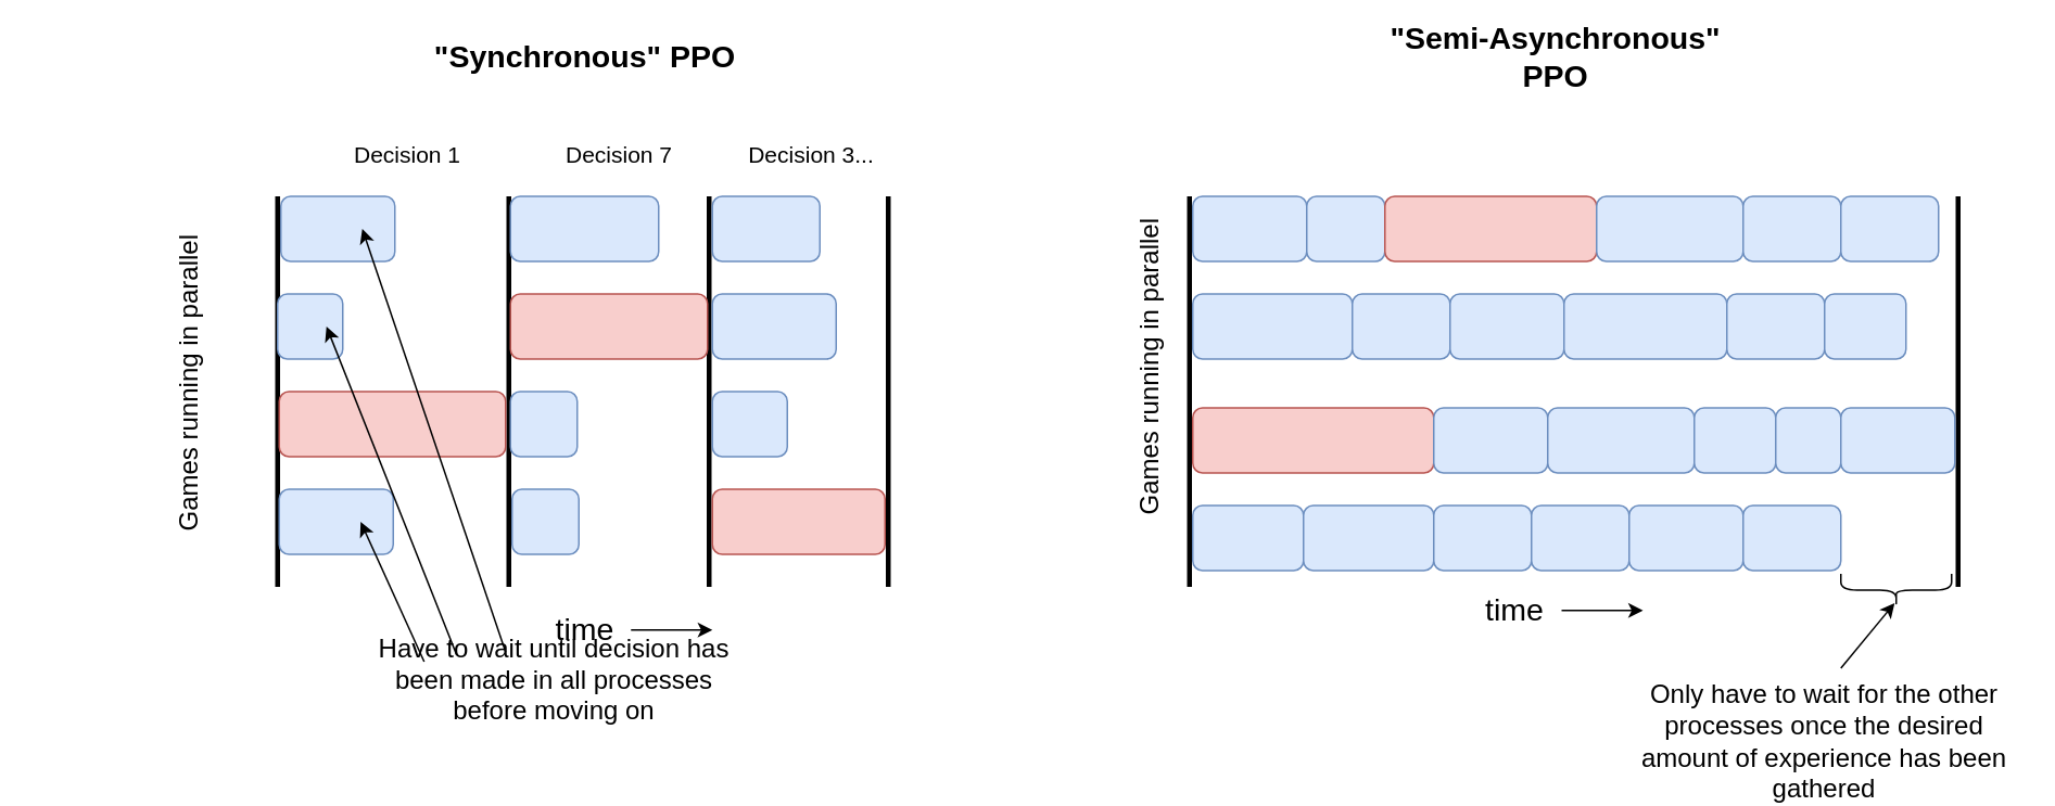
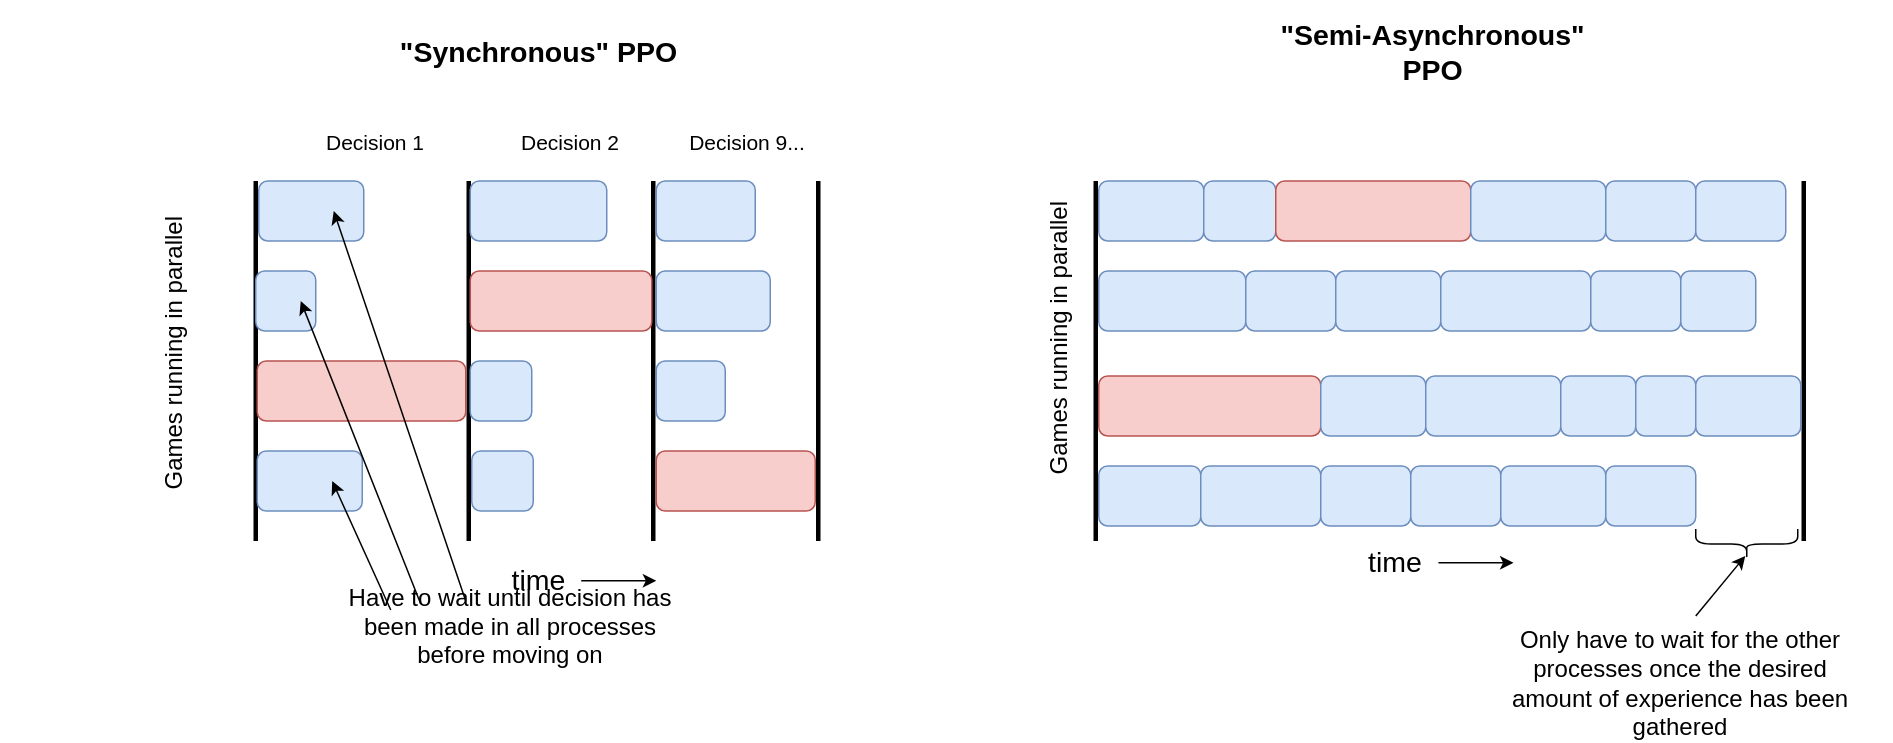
- <mxCell id="12" value="Decision 7" style="text;html=1;strokeColor=none;fillColor=none;align=center;verticalAlign=middle;whiteSpace=wrap;rounded=0;fontSize=14;" vertex="1" parent="1"><mxGeometry x="340" y="80" width="80" height="30" as="geometry" /></mxCell>
+ <mxCell id="12" value="Decision 2" style="text;html=1;strokeColor=none;fillColor=none;align=center;verticalAlign=middle;whiteSpace=wrap;rounded=0;fontSize=14;" vertex="1" parent="1"><mxGeometry x="340" y="80" width="80" height="30" as="geometry" /></mxCell>
- <mxCell id="18" value="Decision 3..." style="text;html=1;strokeColor=none;fillColor=none;align=center;verticalAlign=middle;whiteSpace=wrap;rounded=0;fontSize=14;" vertex="1" parent="1"><mxGeometry x="458" y="80" width="80" height="30" as="geometry" /></mxCell>
+ <mxCell id="18" value="Decision 9..." style="text;html=1;strokeColor=none;fillColor=none;align=center;verticalAlign=middle;whiteSpace=wrap;rounded=0;fontSize=14;" vertex="1" parent="1"><mxGeometry x="458" y="80" width="80" height="30" as="geometry" /></mxCell>
